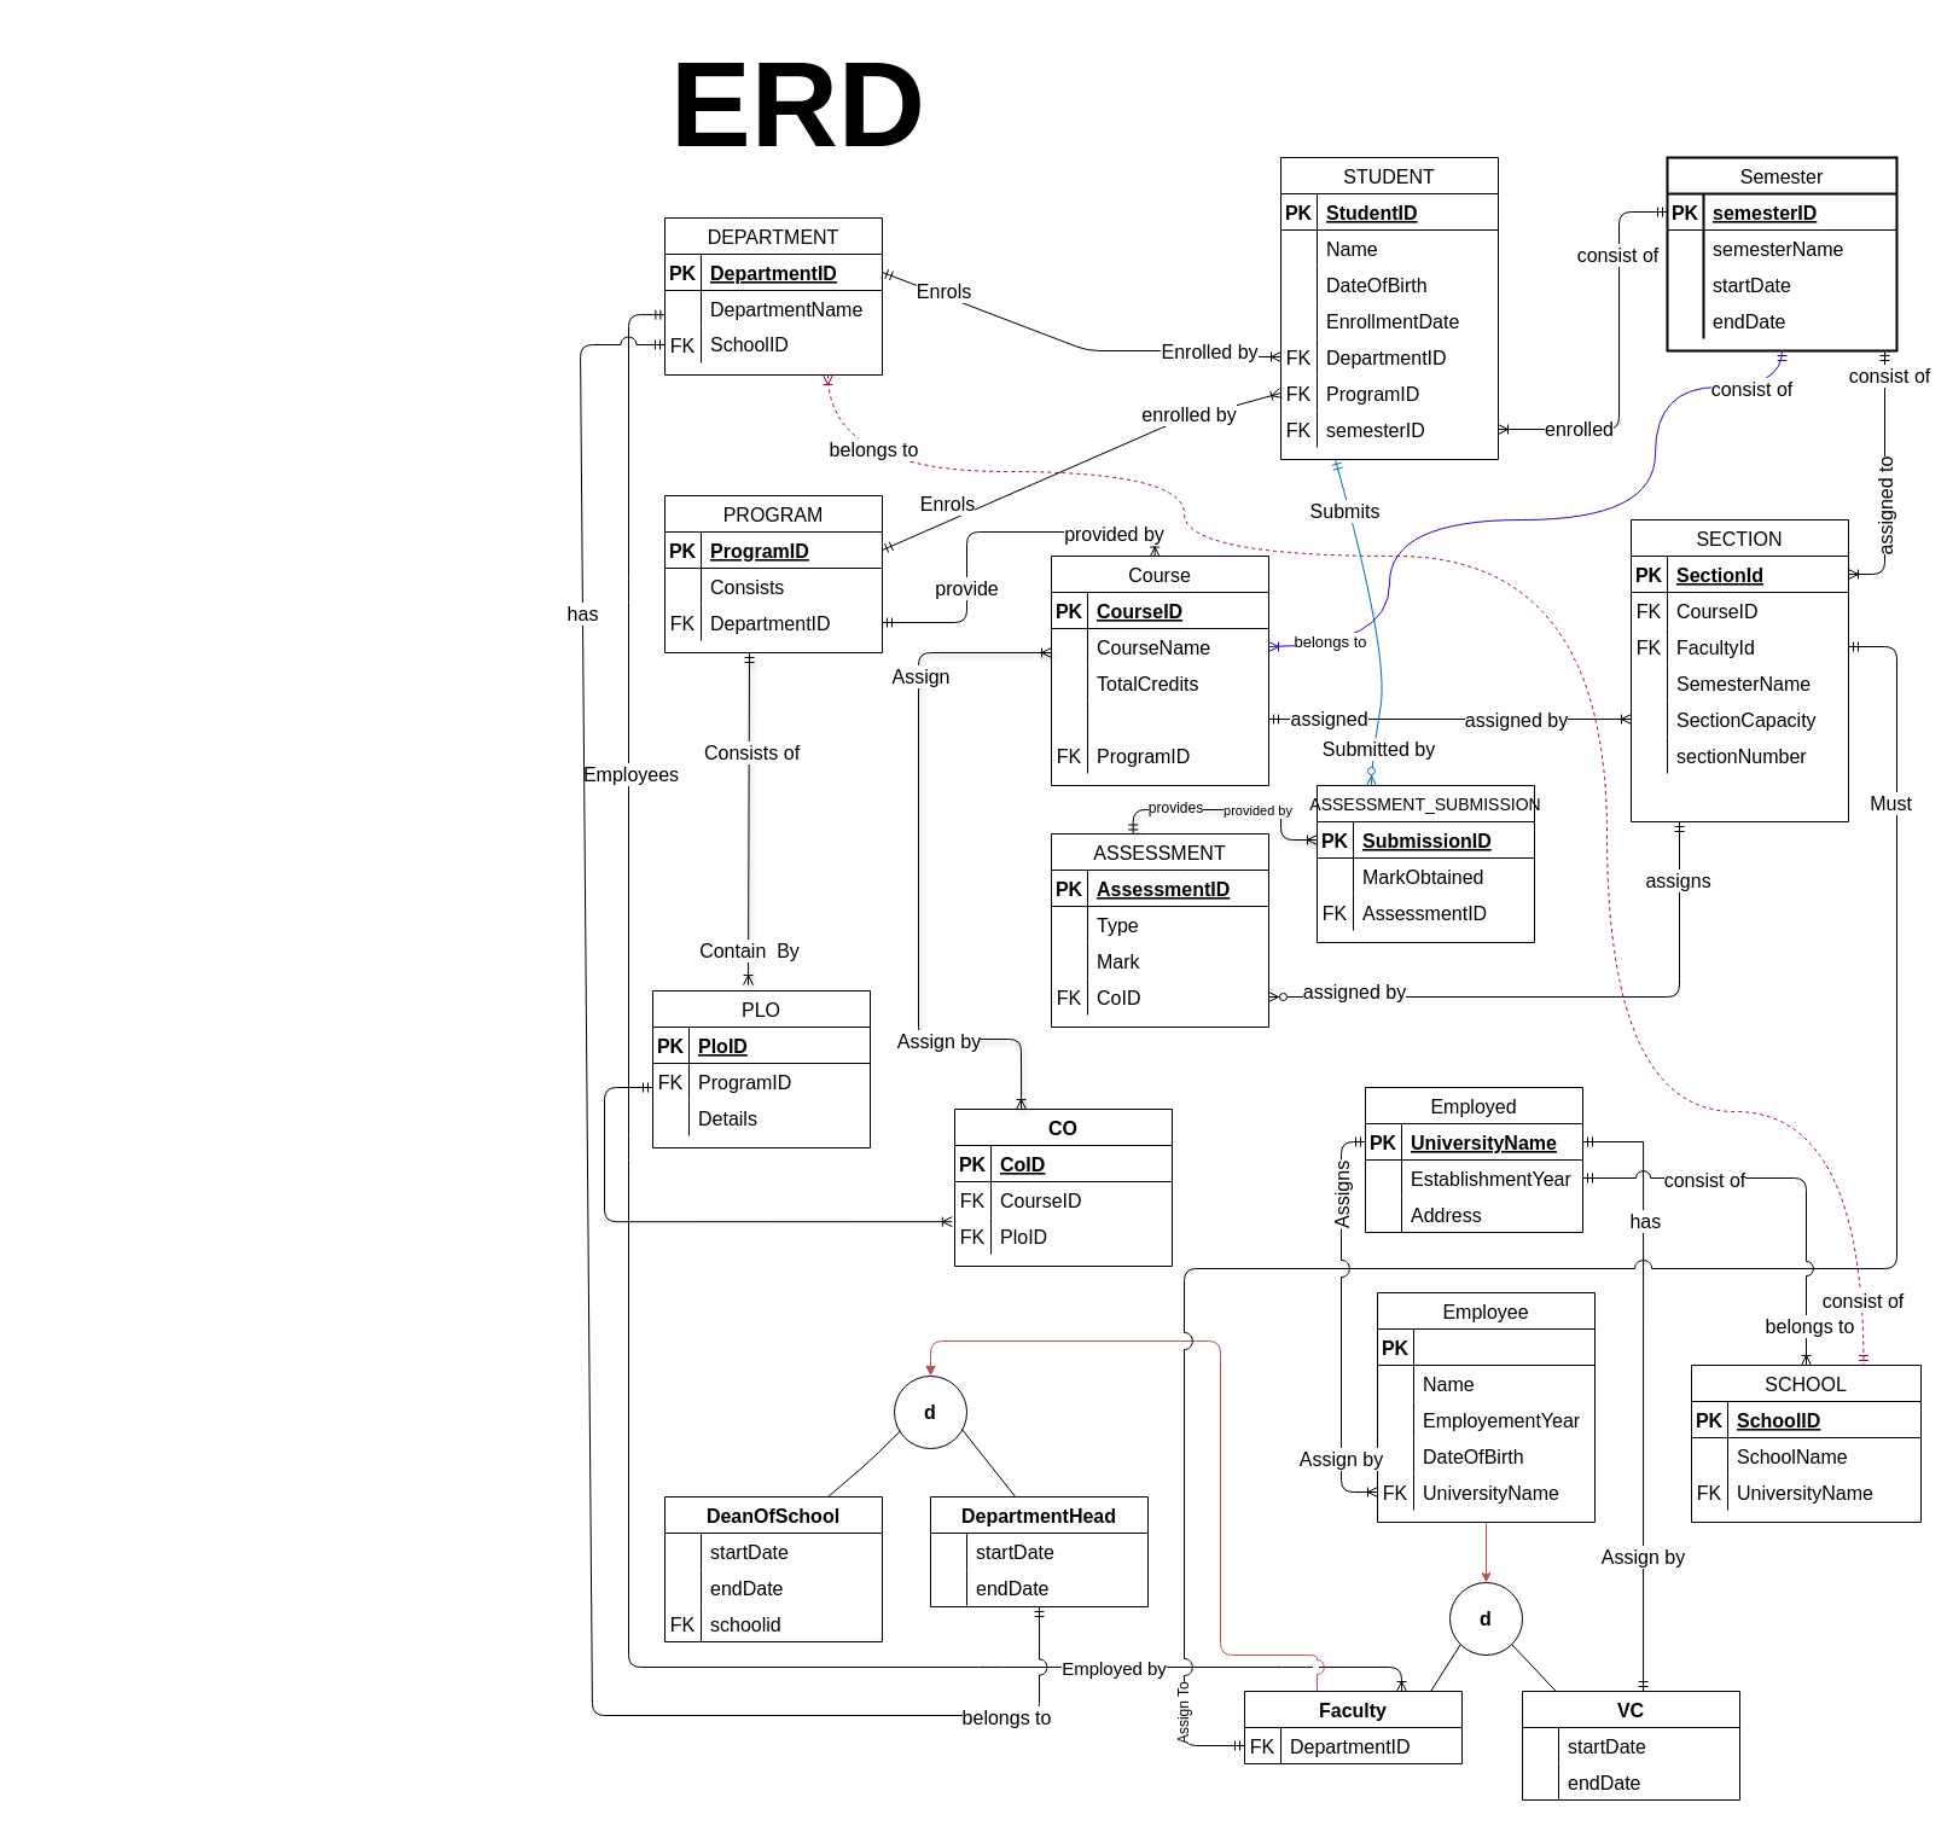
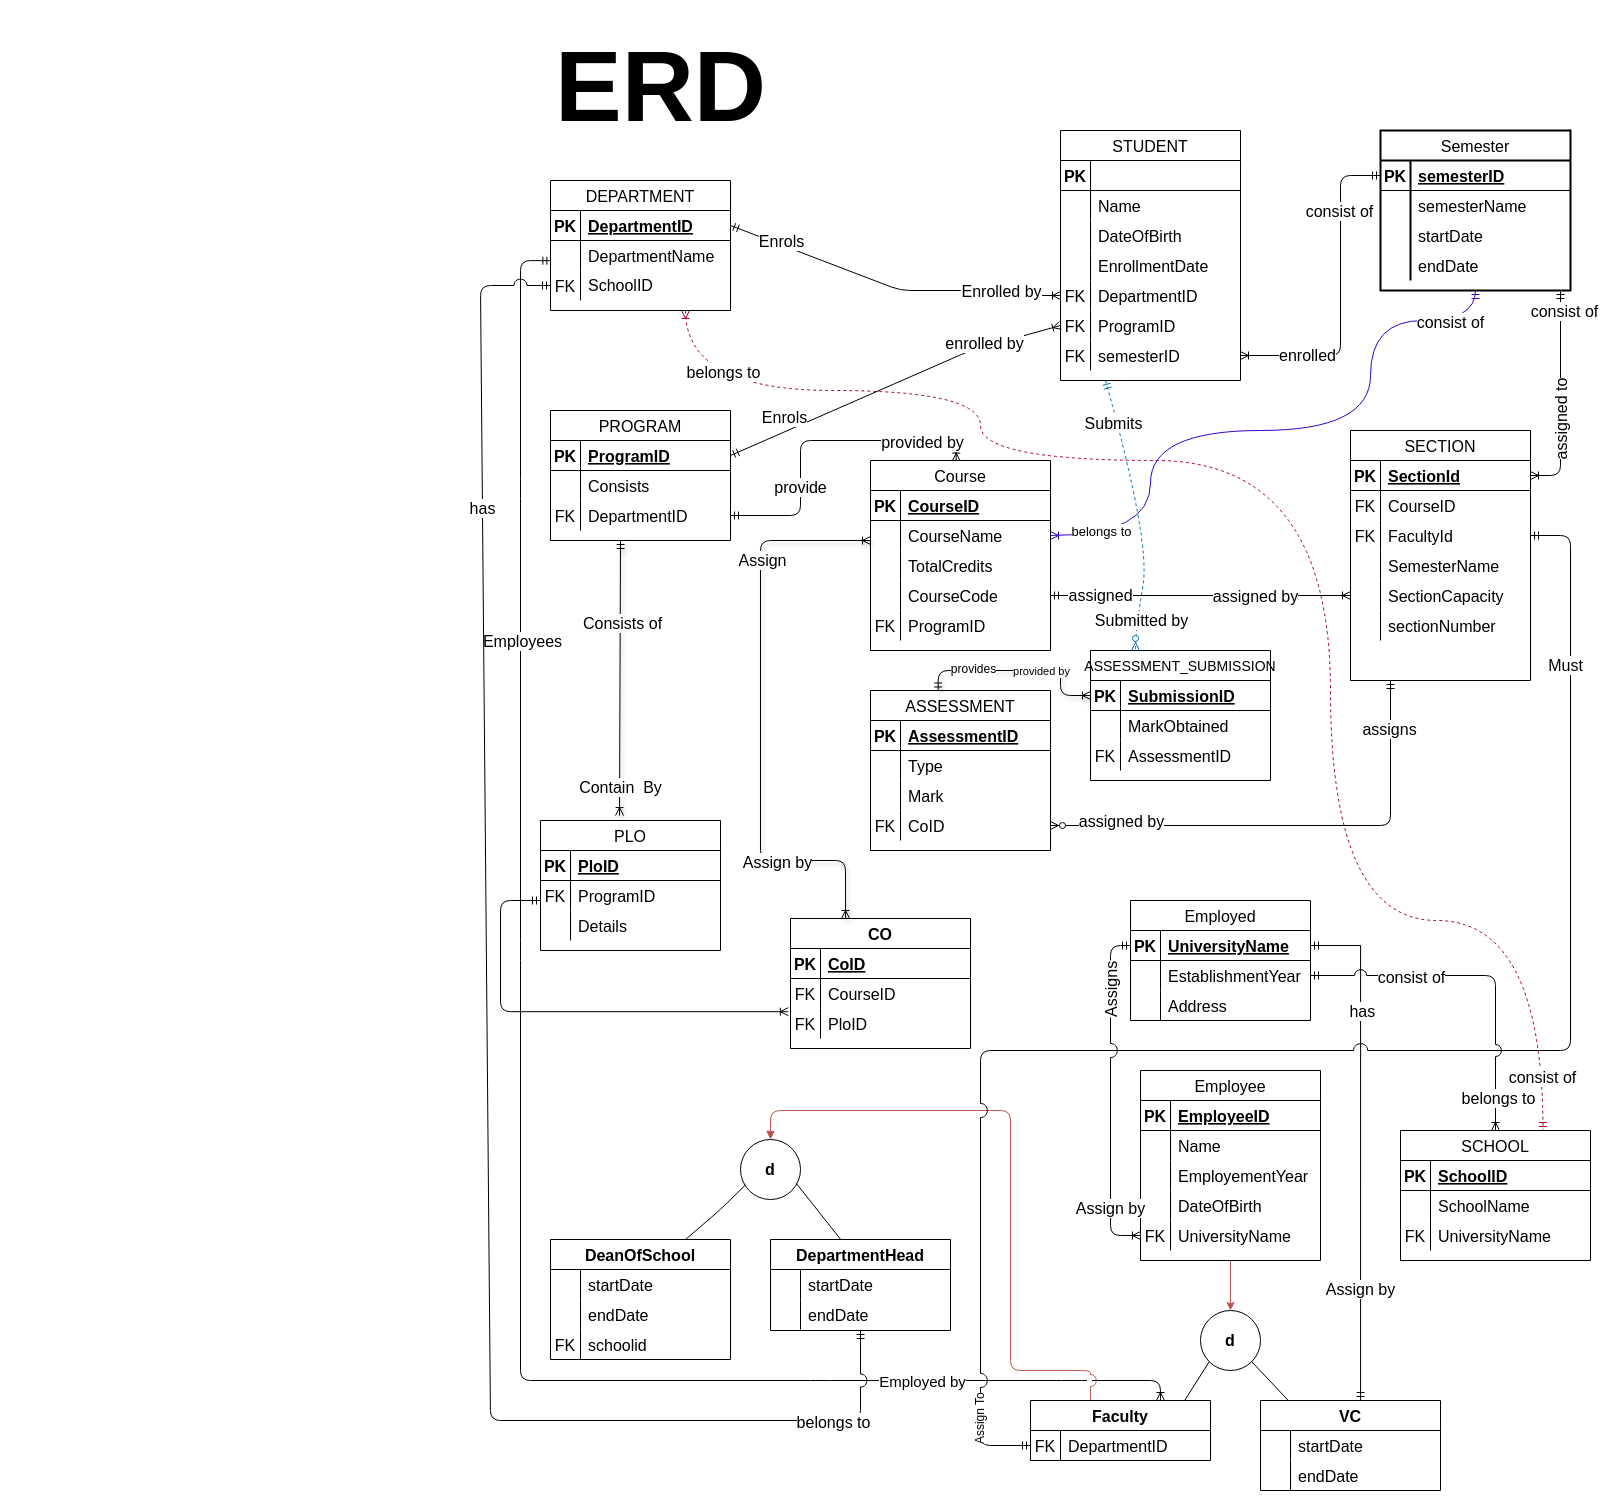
- <mxCell id="5" value="StudentID" style="shape=partialRectangle;connectable=0;fillColor=none;top=0;left=0;bottom=0;right=0;align=left;spacingLeft=6;fontStyle=5;overflow=hidden;fontSize=16;" parent="3" vertex="1"><mxGeometry x="30" width="150" height="30" as="geometry" /></mxCell>
- <mxCell id="116" value="" style="endArrow=ERzeroToMany;html=1;shadow=0;startArrow=ERmandOne;startFill=0;exitX=0.25;exitY=1;exitDx=0;exitDy=0;endFill=1;entryX=0.25;entryY=0;entryDx=0;entryDy=0;movable=1;bendable=1;comic=0;jumpStyle=arc;jumpSize=13;curved=1;fillColor=#1ba1e2;strokeColor=#006EAF;fontSize=16;" parent="1" source="2" target="106" edge="1"><mxGeometry width="50" height="50" relative="1" as="geometry"><mxPoint x="1160" y="480" as="sourcePoint" /><mxPoint x="1215" y="720" as="targetPoint" /><Array as="points"><mxPoint x="1150" y="540" /><mxPoint x="1135" y="630" /></Array></mxGeometry></mxCell>
+ <mxCell id="116" value="" style="endArrow=ERzeroToMany;html=1;shadow=0;startArrow=ERmandOne;startFill=0;exitX=0.25;exitY=1;exitDx=0;exitDy=0;endFill=1;entryX=0.25;entryY=0;entryDx=0;entryDy=0;movable=1;bendable=1;comic=0;jumpStyle=arc;jumpSize=13;curved=1;fillColor=#1ba1e2;strokeColor=#006EAF;fontSize=16;dashed=1;" parent="1" source="2" target="106" edge="1"><mxGeometry width="50" height="50" relative="1" as="geometry"><mxPoint x="1160" y="480" as="sourcePoint" /><mxPoint x="1215" y="720" as="targetPoint" /><Array as="points"><mxPoint x="1150" y="540" /><mxPoint x="1135" y="630" /></Array></mxGeometry></mxCell>
+ <mxCell id="75" value="CourseCode" style="shape=partialRectangle;connectable=0;fillColor=none;top=0;left=0;bottom=0;right=0;align=left;spacingLeft=6;overflow=hidden;fontSize=16;" parent="73" vertex="1"><mxGeometry x="30" width="150" height="30" as="geometry" /></mxCell>
+ <mxCell id="189" value="EmployeeID" style="shape=partialRectangle;connectable=0;fillColor=none;top=0;left=0;bottom=0;right=0;align=left;spacingLeft=6;fontStyle=5;overflow=hidden;fontSize=16;" parent="187" vertex="1"><mxGeometry x="30" width="150" height="30" as="geometry" /></mxCell>
